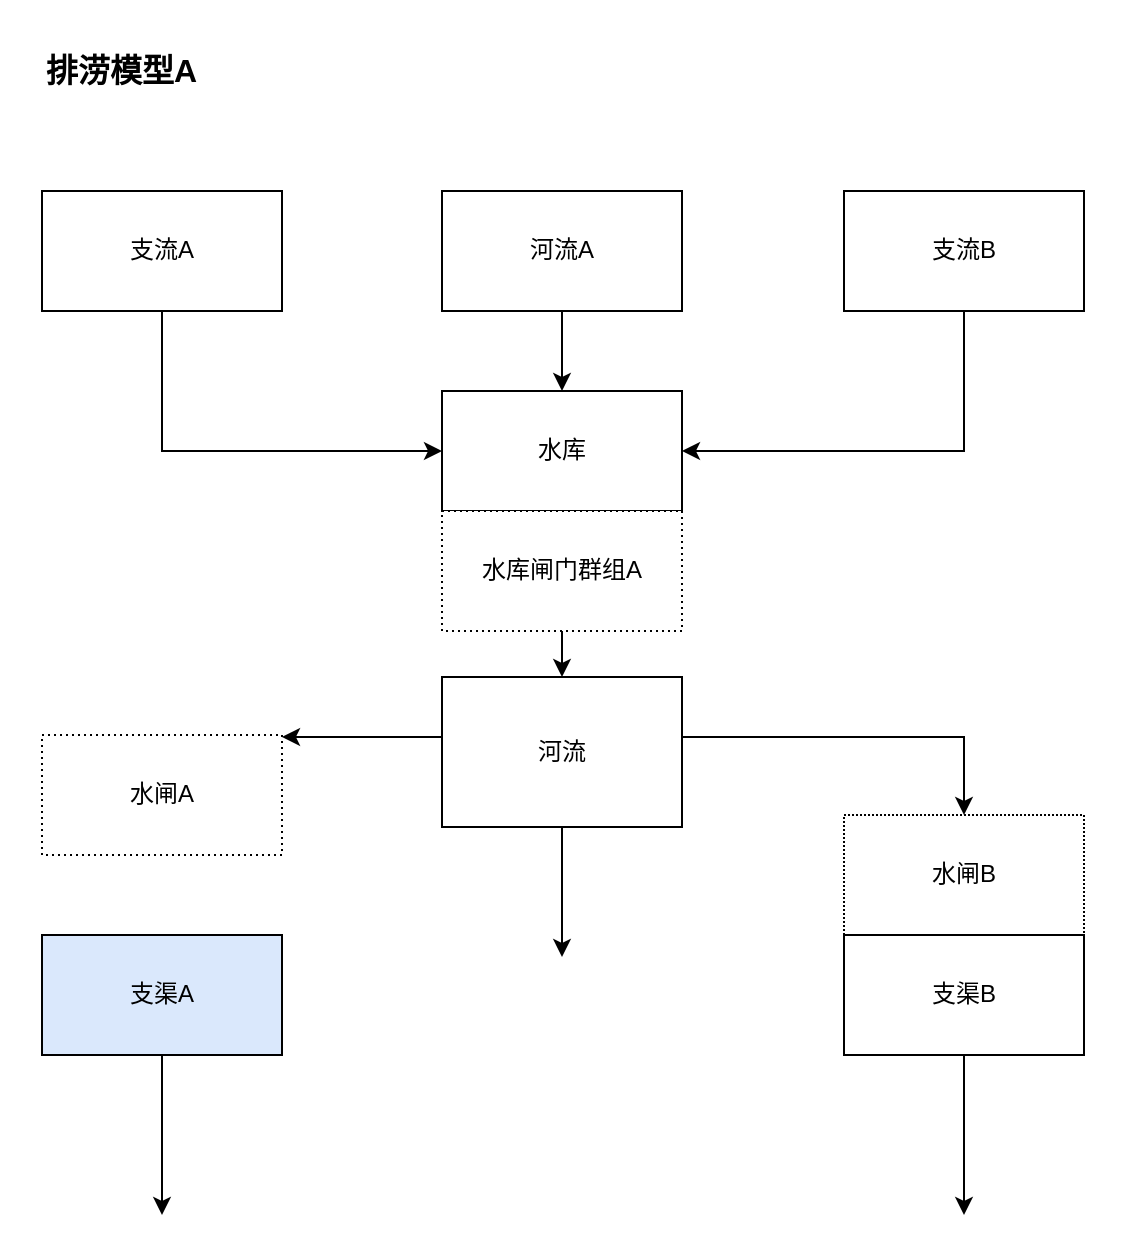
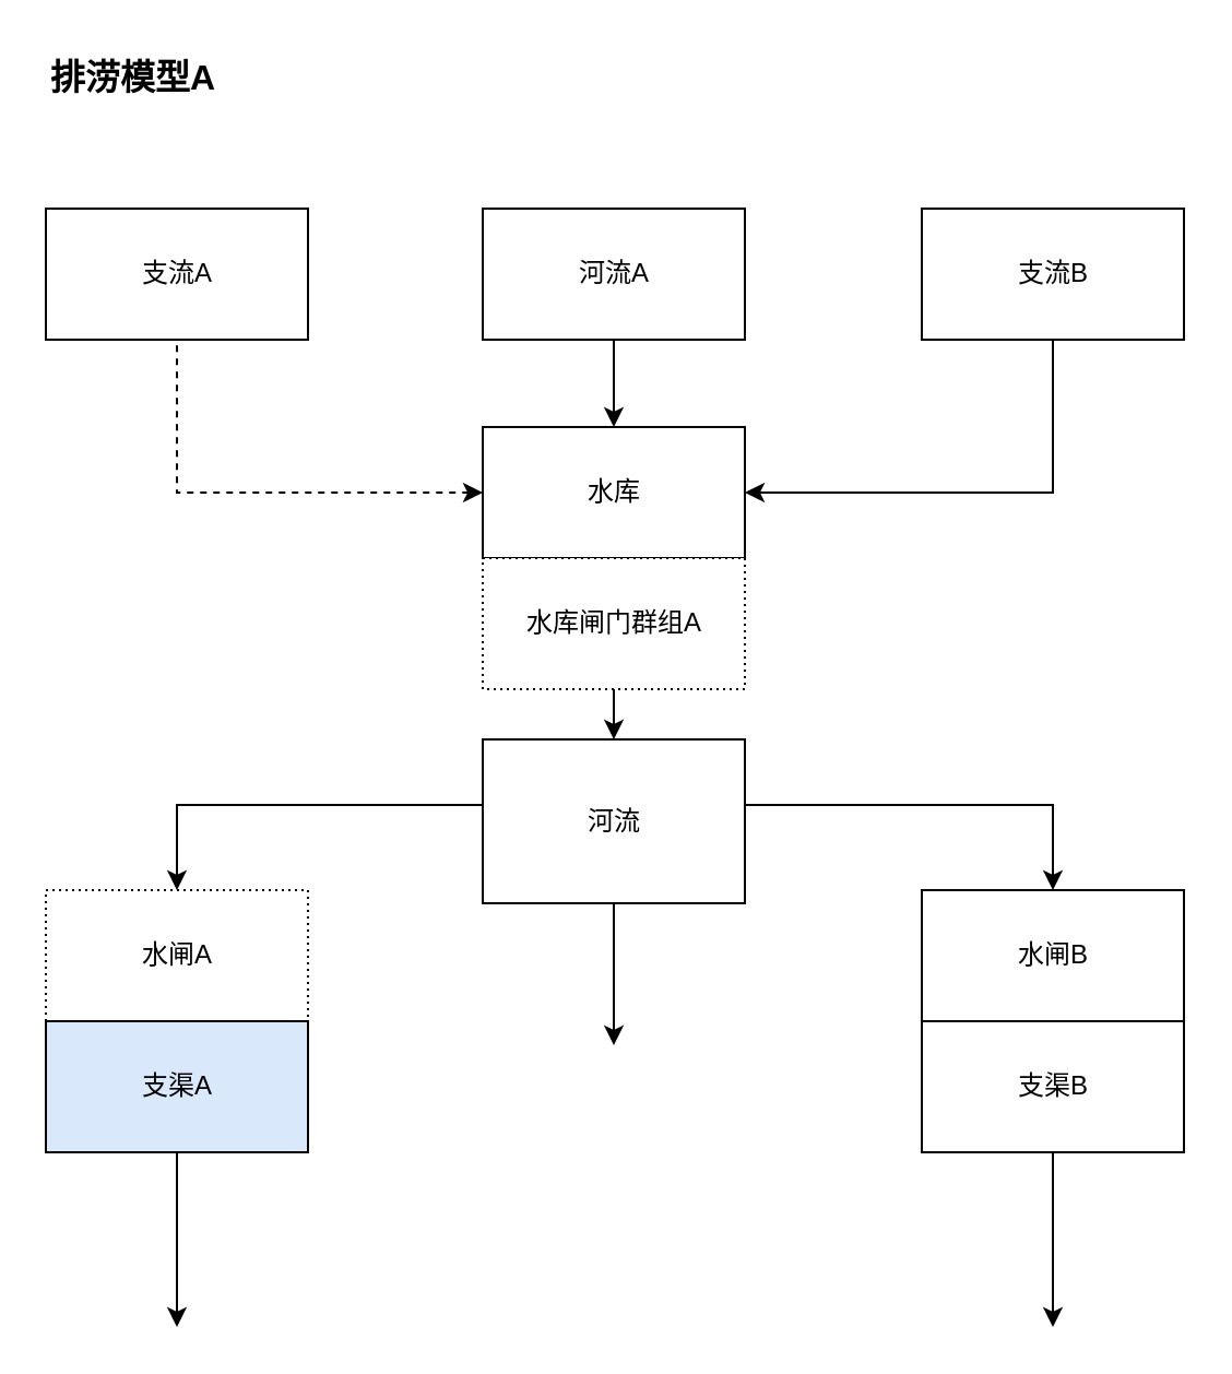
- <mxCell id="6" value="" style="edgeStyle=orthogonalEdgeStyle;rounded=0;orthogonalLoop=1;jettySize=auto;html=1;startArrow=classic;startFill=1;endArrow=none;endFill=0;" edge="1" parent="1" source="10" target="19"><mxGeometry relative="1" as="geometry" /></mxCell>
+ <mxCell id="6" value="" style="edgeStyle=orthogonalEdgeStyle;rounded=0;orthogonalLoop=1;jettySize=auto;html=1;startArrow=classic;startFill=1;endArrow=none;endFill=0;dashed=1;" edge="1" parent="1" source="10" target="19"><mxGeometry relative="1" as="geometry" /></mxCell>
- <mxCell id="12" value="水闸A" style="rounded=0;whiteSpace=wrap;html=1;dashed=1;dashPattern=1 2;" parent="1" vertex="1"><mxGeometry x="20.5" y="367" width="120" height="60" as="geometry" /></mxCell>
+ <mxCell id="12" value="水闸A" style="rounded=0;whiteSpace=wrap;html=1;dashed=1;dashPattern=1 2;" parent="1" vertex="1"><mxGeometry x="20.5" y="407" width="120" height="60" as="geometry" /></mxCell>
- <mxCell id="11" value="水闸B" style="rounded=0;whiteSpace=wrap;html=1;dashed=1;dashPattern=1 1;" parent="1" vertex="1"><mxGeometry x="421.5" y="407" width="120" height="60" as="geometry" /></mxCell>
+ <mxCell id="11" value="水闸B" style="rounded=0;whiteSpace=wrap;html=1;dashed=0;dashPattern=1 1;" parent="1" vertex="1"><mxGeometry x="421.5" y="407" width="120" height="60" as="geometry" /></mxCell>
